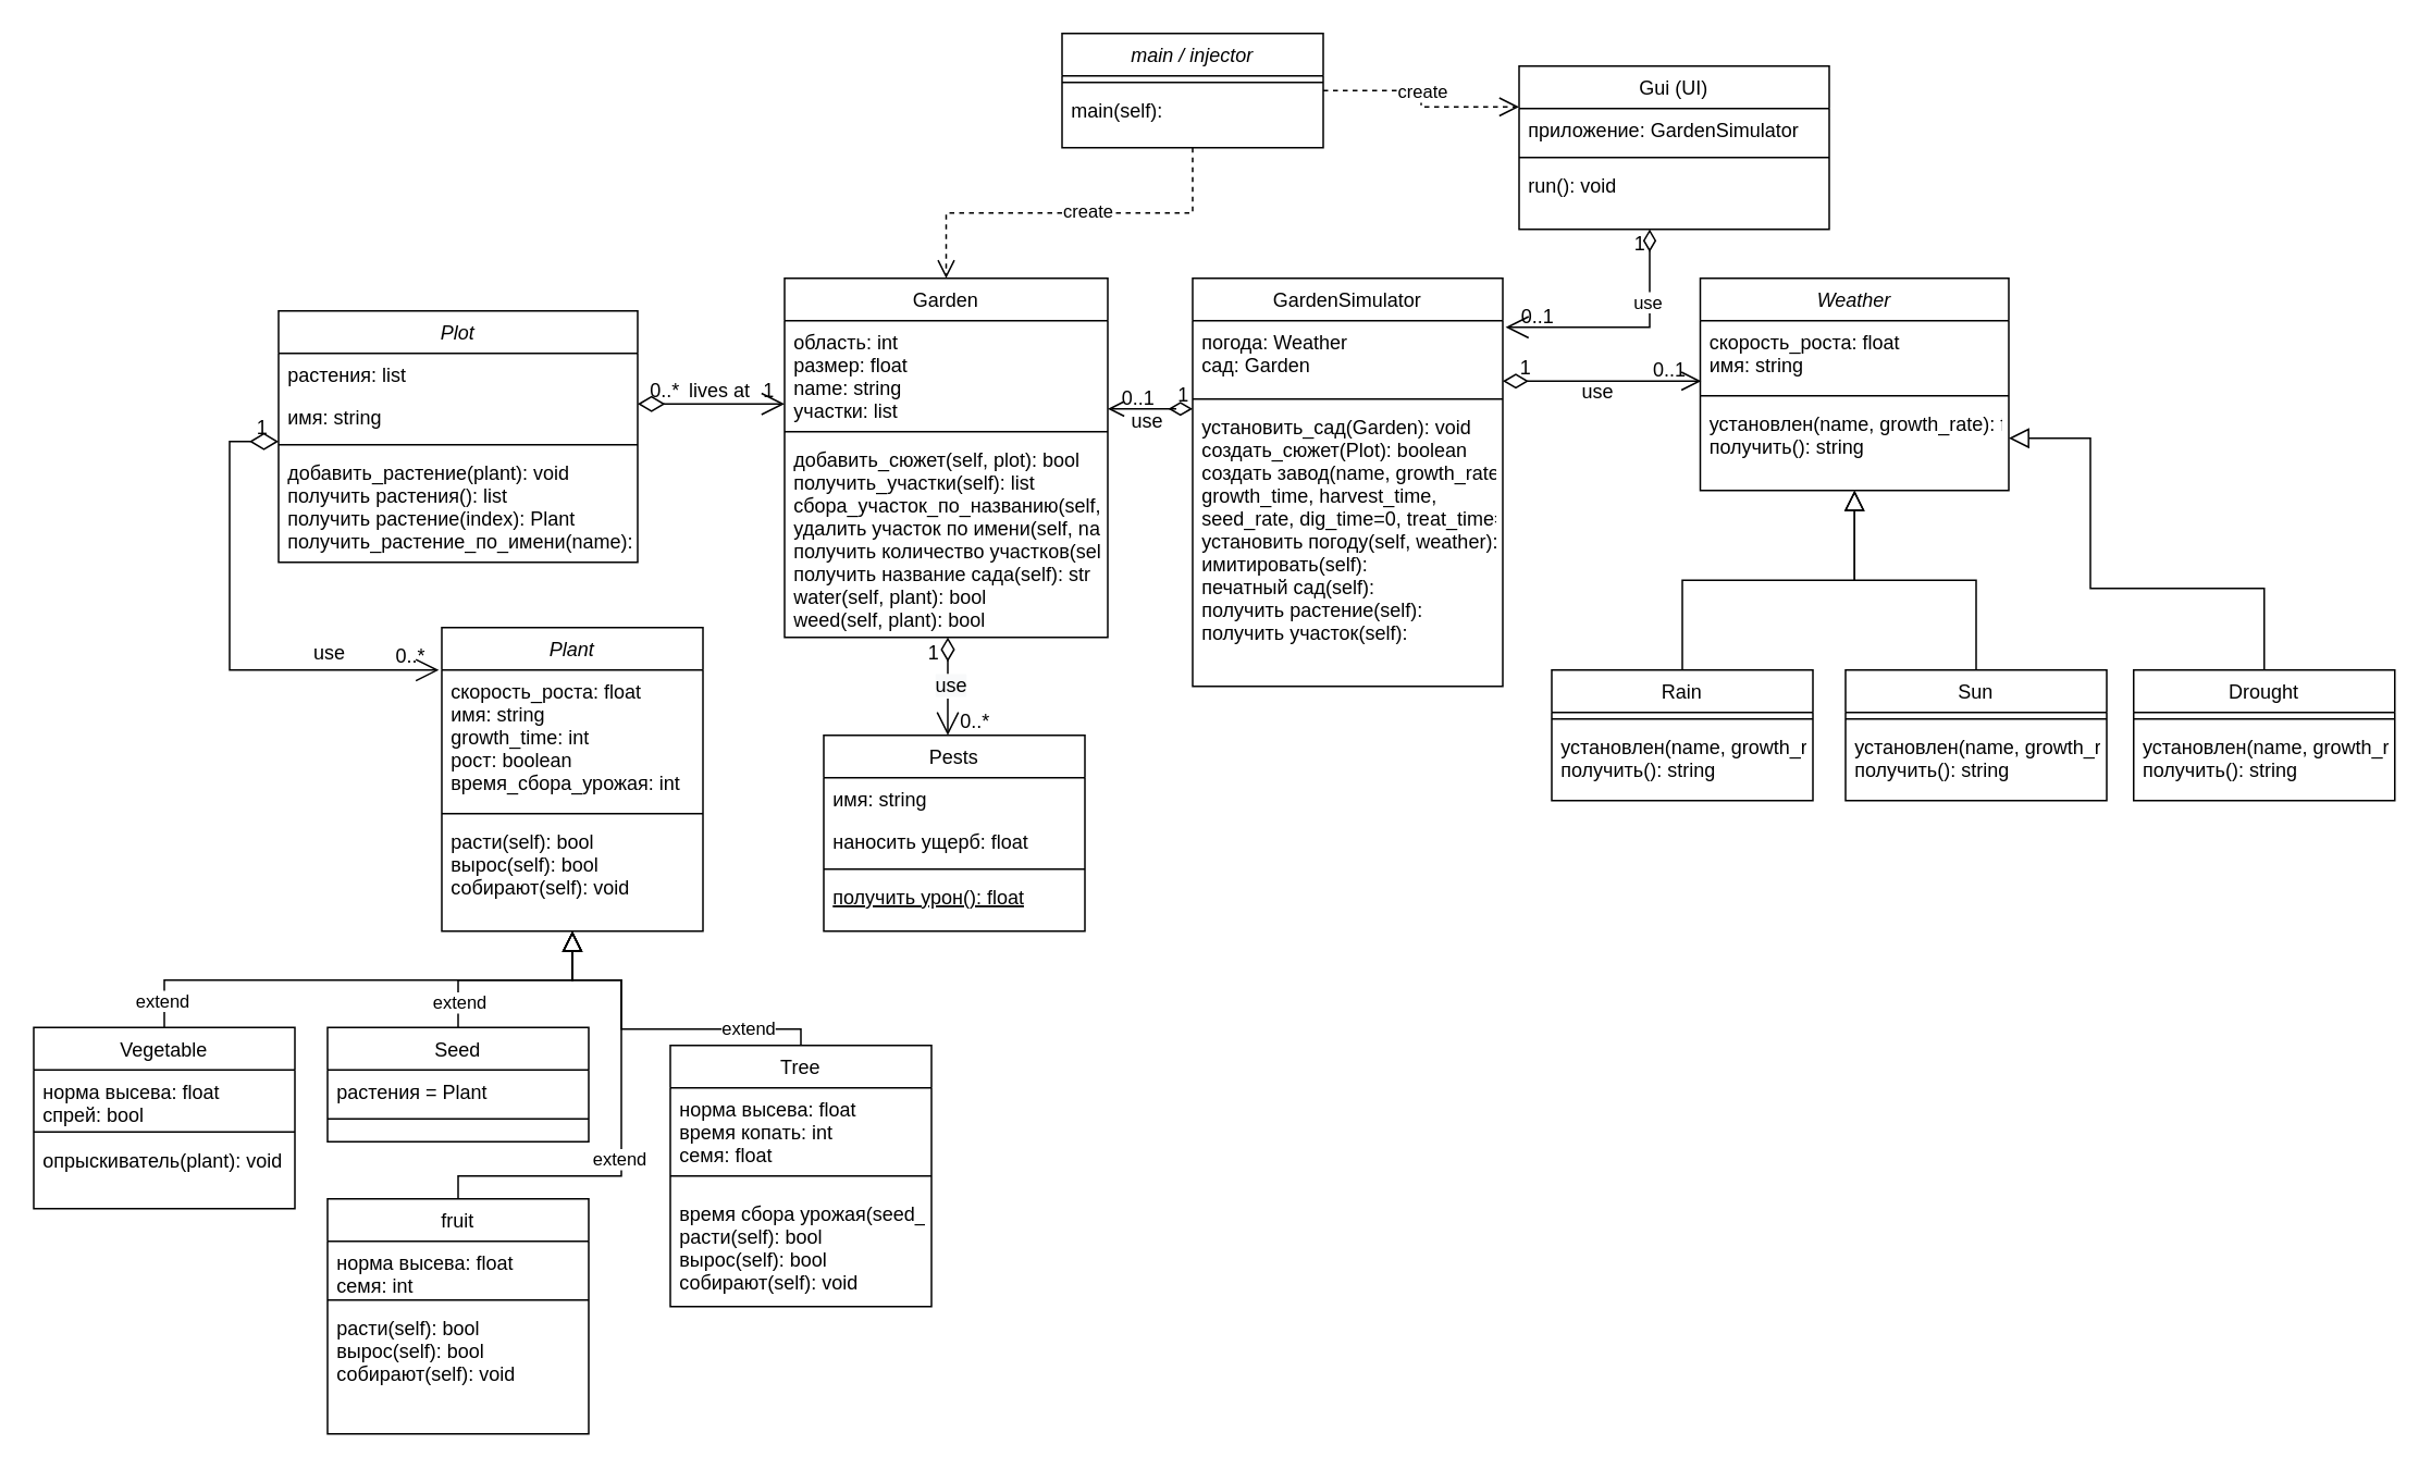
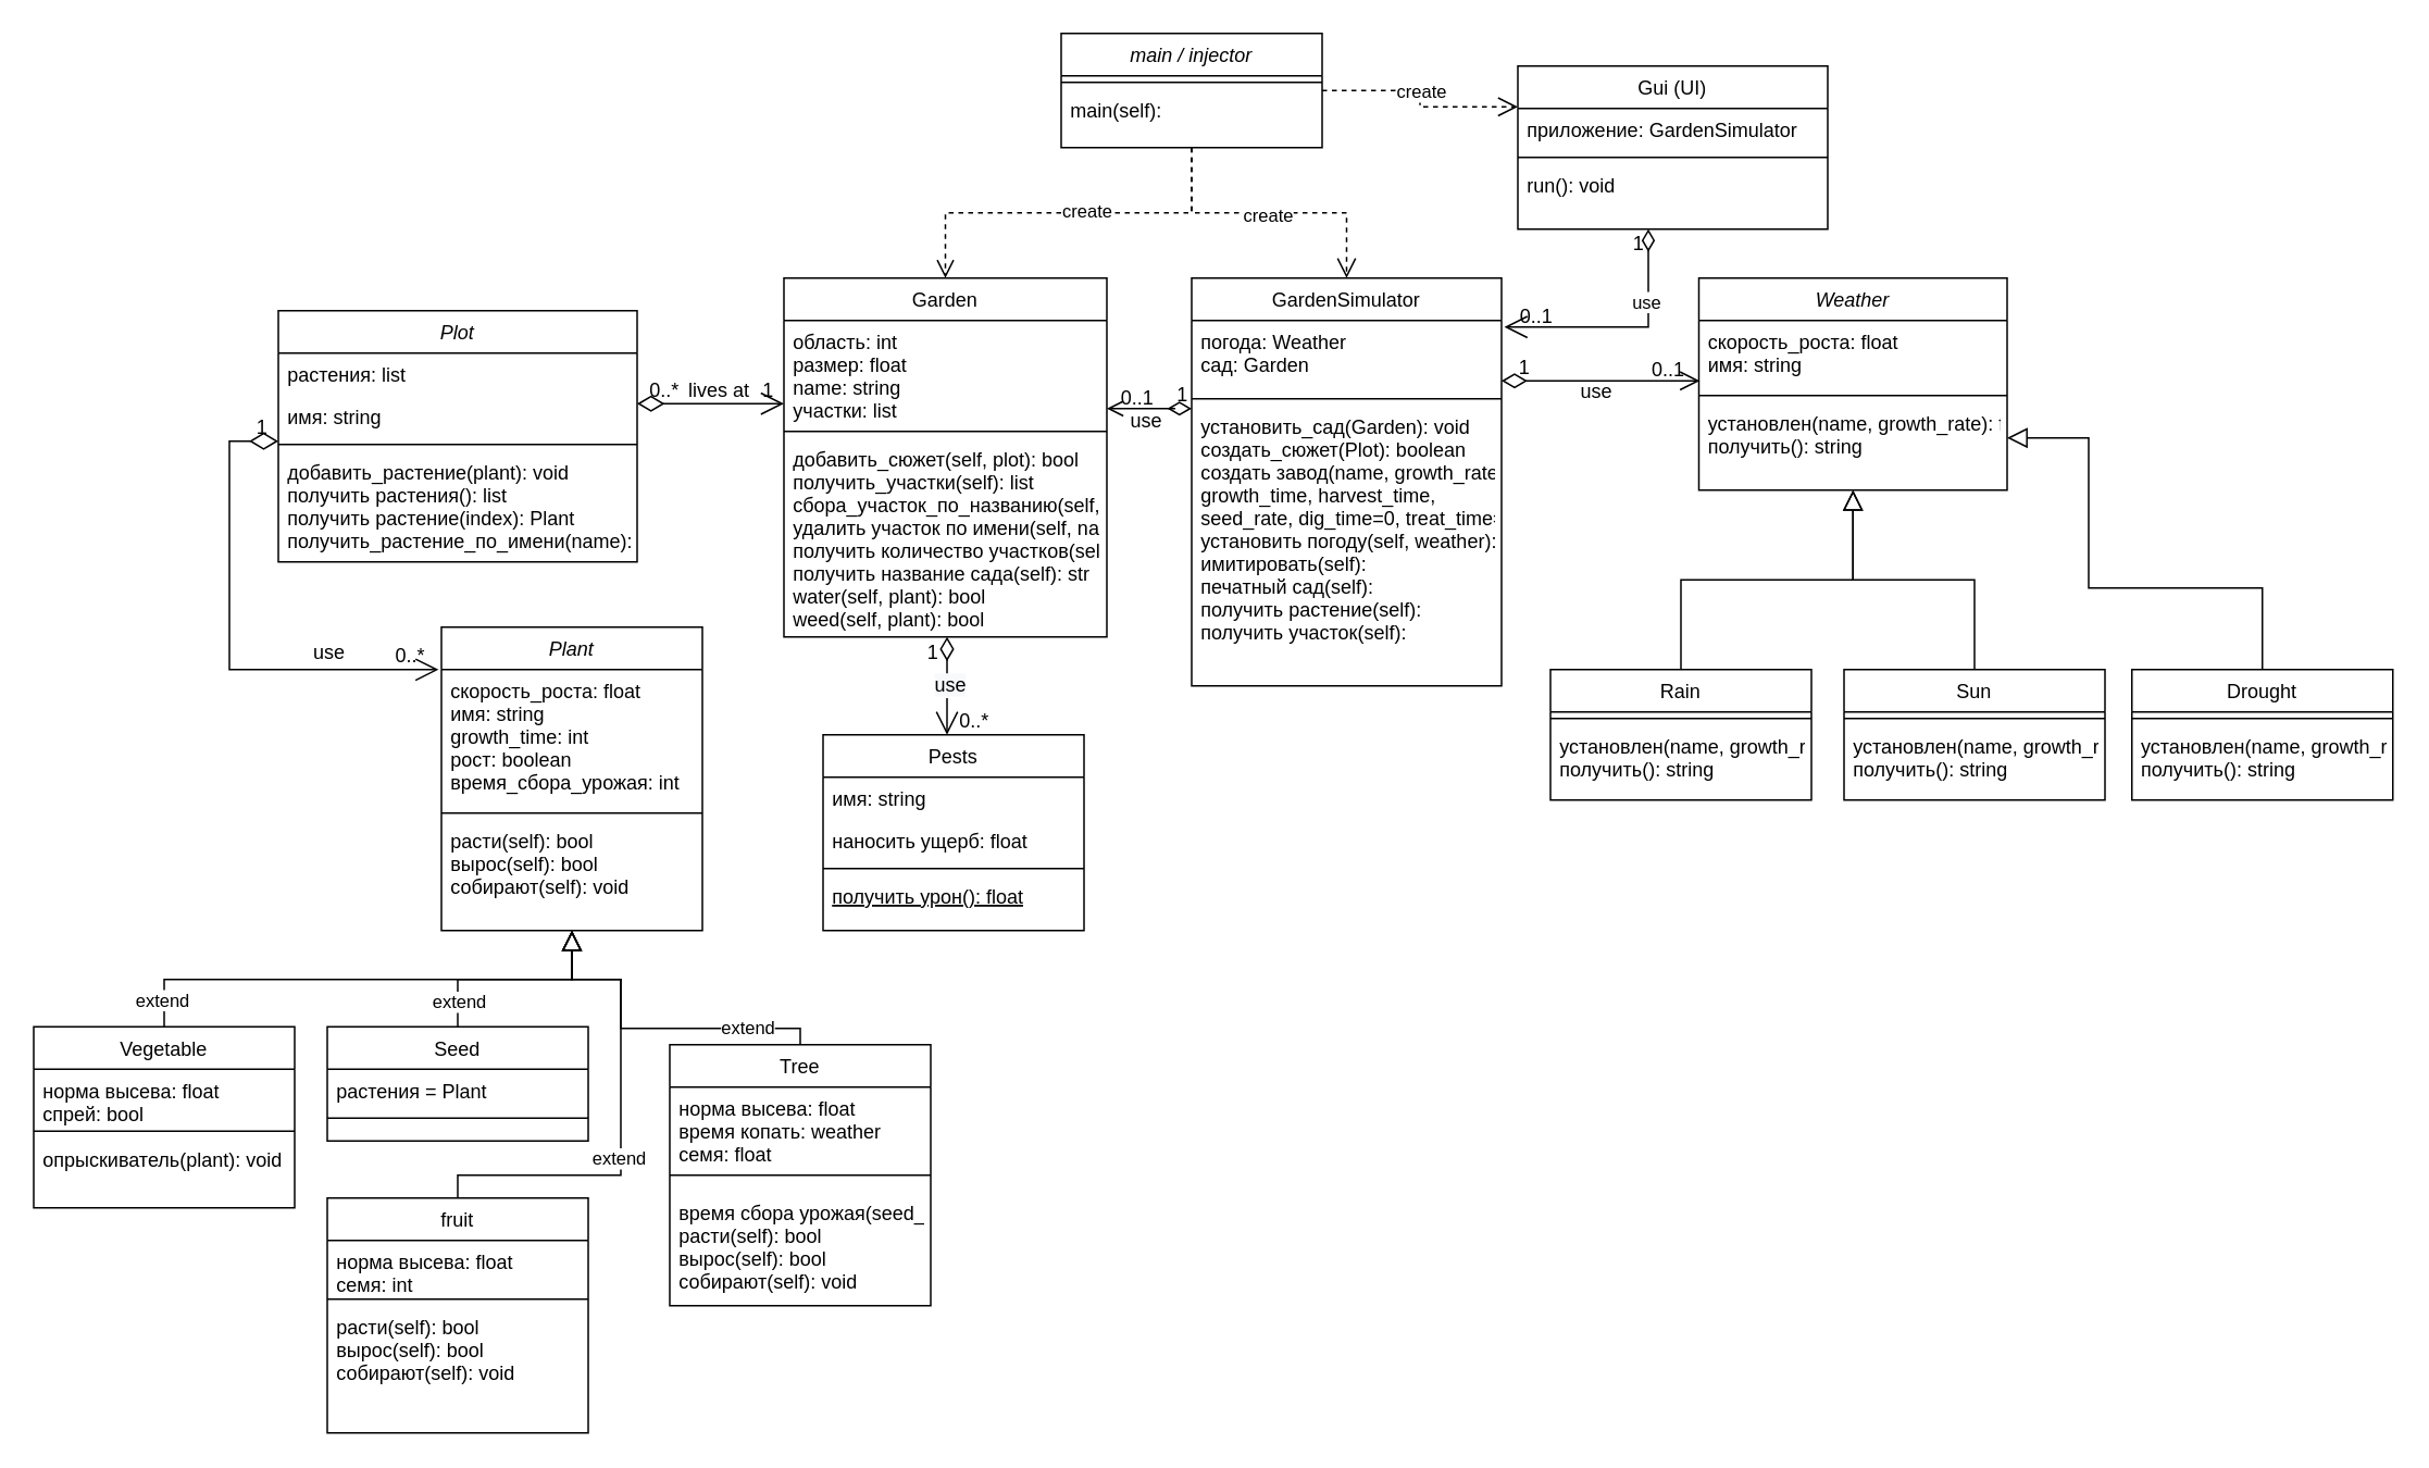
+ <mxCell id="12" style="edgeStyle=orthogonalEdgeStyle;rounded=0;orthogonalLoop=1;jettySize=auto;html=1;startArrow=none;startFill=0;endArrow=open;endFill=0;dashed=1;endSize=10;" parent="1" source="16" target="19" edge="1"><mxGeometry relative="1" as="geometry" /></mxCell>
+ <mxCell id="13" value="create" style="edgeLabel;html=1;align=center;verticalAlign=middle;resizable=0;points=[];" parent="12" vertex="1" connectable="0"><mxGeometry x="0.113" y="-1" relative="1" as="geometry"><mxPoint x="-11" as="offset" /></mxGeometry></mxCell>
- <mxCell id="67" value="норма высева: float&#10;время копать: int&#10;семя: float" style="text;align=left;verticalAlign=top;spacingLeft=4;spacingRight=4;overflow=hidden;rotatable=0;points=[[0,0.5],[1,0.5]];portConstraint=eastwest;" parent="66" vertex="1"><mxGeometry y="26" width="160" height="44" as="geometry" /></mxCell>
+ <mxCell id="67" value="норма высева: float&#10;время копать: weather&#10;семя: float" style="text;align=left;verticalAlign=top;spacingLeft=4;spacingRight=4;overflow=hidden;rotatable=0;points=[[0,0.5],[1,0.5]];portConstraint=eastwest;" parent="66" vertex="1"><mxGeometry y="26" width="160" height="44" as="geometry" /></mxCell>
